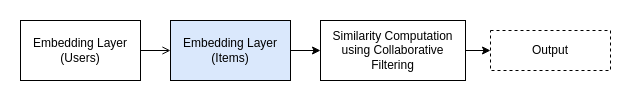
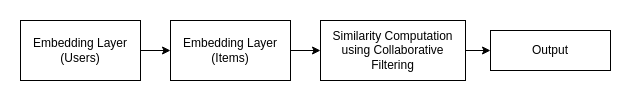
- <mxCell id="2" value="" style="edgeStyle=orthogonalEdgeStyle;rounded=0;orthogonalLoop=1;jettySize=auto;html=1;endArrow=open;" parent="1" source="3" target="5" edge="1"><mxGeometry relative="1" as="geometry" /></mxCell>
+ <mxCell id="2" value="" style="edgeStyle=orthogonalEdgeStyle;rounded=0;orthogonalLoop=1;jettySize=auto;html=1;" parent="1" source="3" target="5" edge="1"><mxGeometry relative="1" as="geometry" /></mxCell>
- <mxCell id="5" value="Embedding Layer&lt;div&gt;(Items)&lt;/div&gt;" style="rounded=0;whiteSpace=wrap;html=1;fillColor=#dae8fc;" parent="1" vertex="1"><mxGeometry x="170" y="20" width="120" height="60" as="geometry" /></mxCell>
+ <mxCell id="5" value="Embedding Layer&lt;div&gt;(Items)&lt;/div&gt;" style="rounded=0;whiteSpace=wrap;html=1;" parent="1" vertex="1"><mxGeometry x="170" y="20" width="120" height="60" as="geometry" /></mxCell>
- <mxCell id="8" value="Output" style="rounded=0;whiteSpace=wrap;html=1;dashed=1;" parent="1" vertex="1"><mxGeometry x="490" y="30" width="120" height="40" as="geometry" /></mxCell>
+ <mxCell id="8" value="Output" style="rounded=0;whiteSpace=wrap;html=1;" parent="1" vertex="1"><mxGeometry x="490" y="30" width="120" height="40" as="geometry" /></mxCell>
